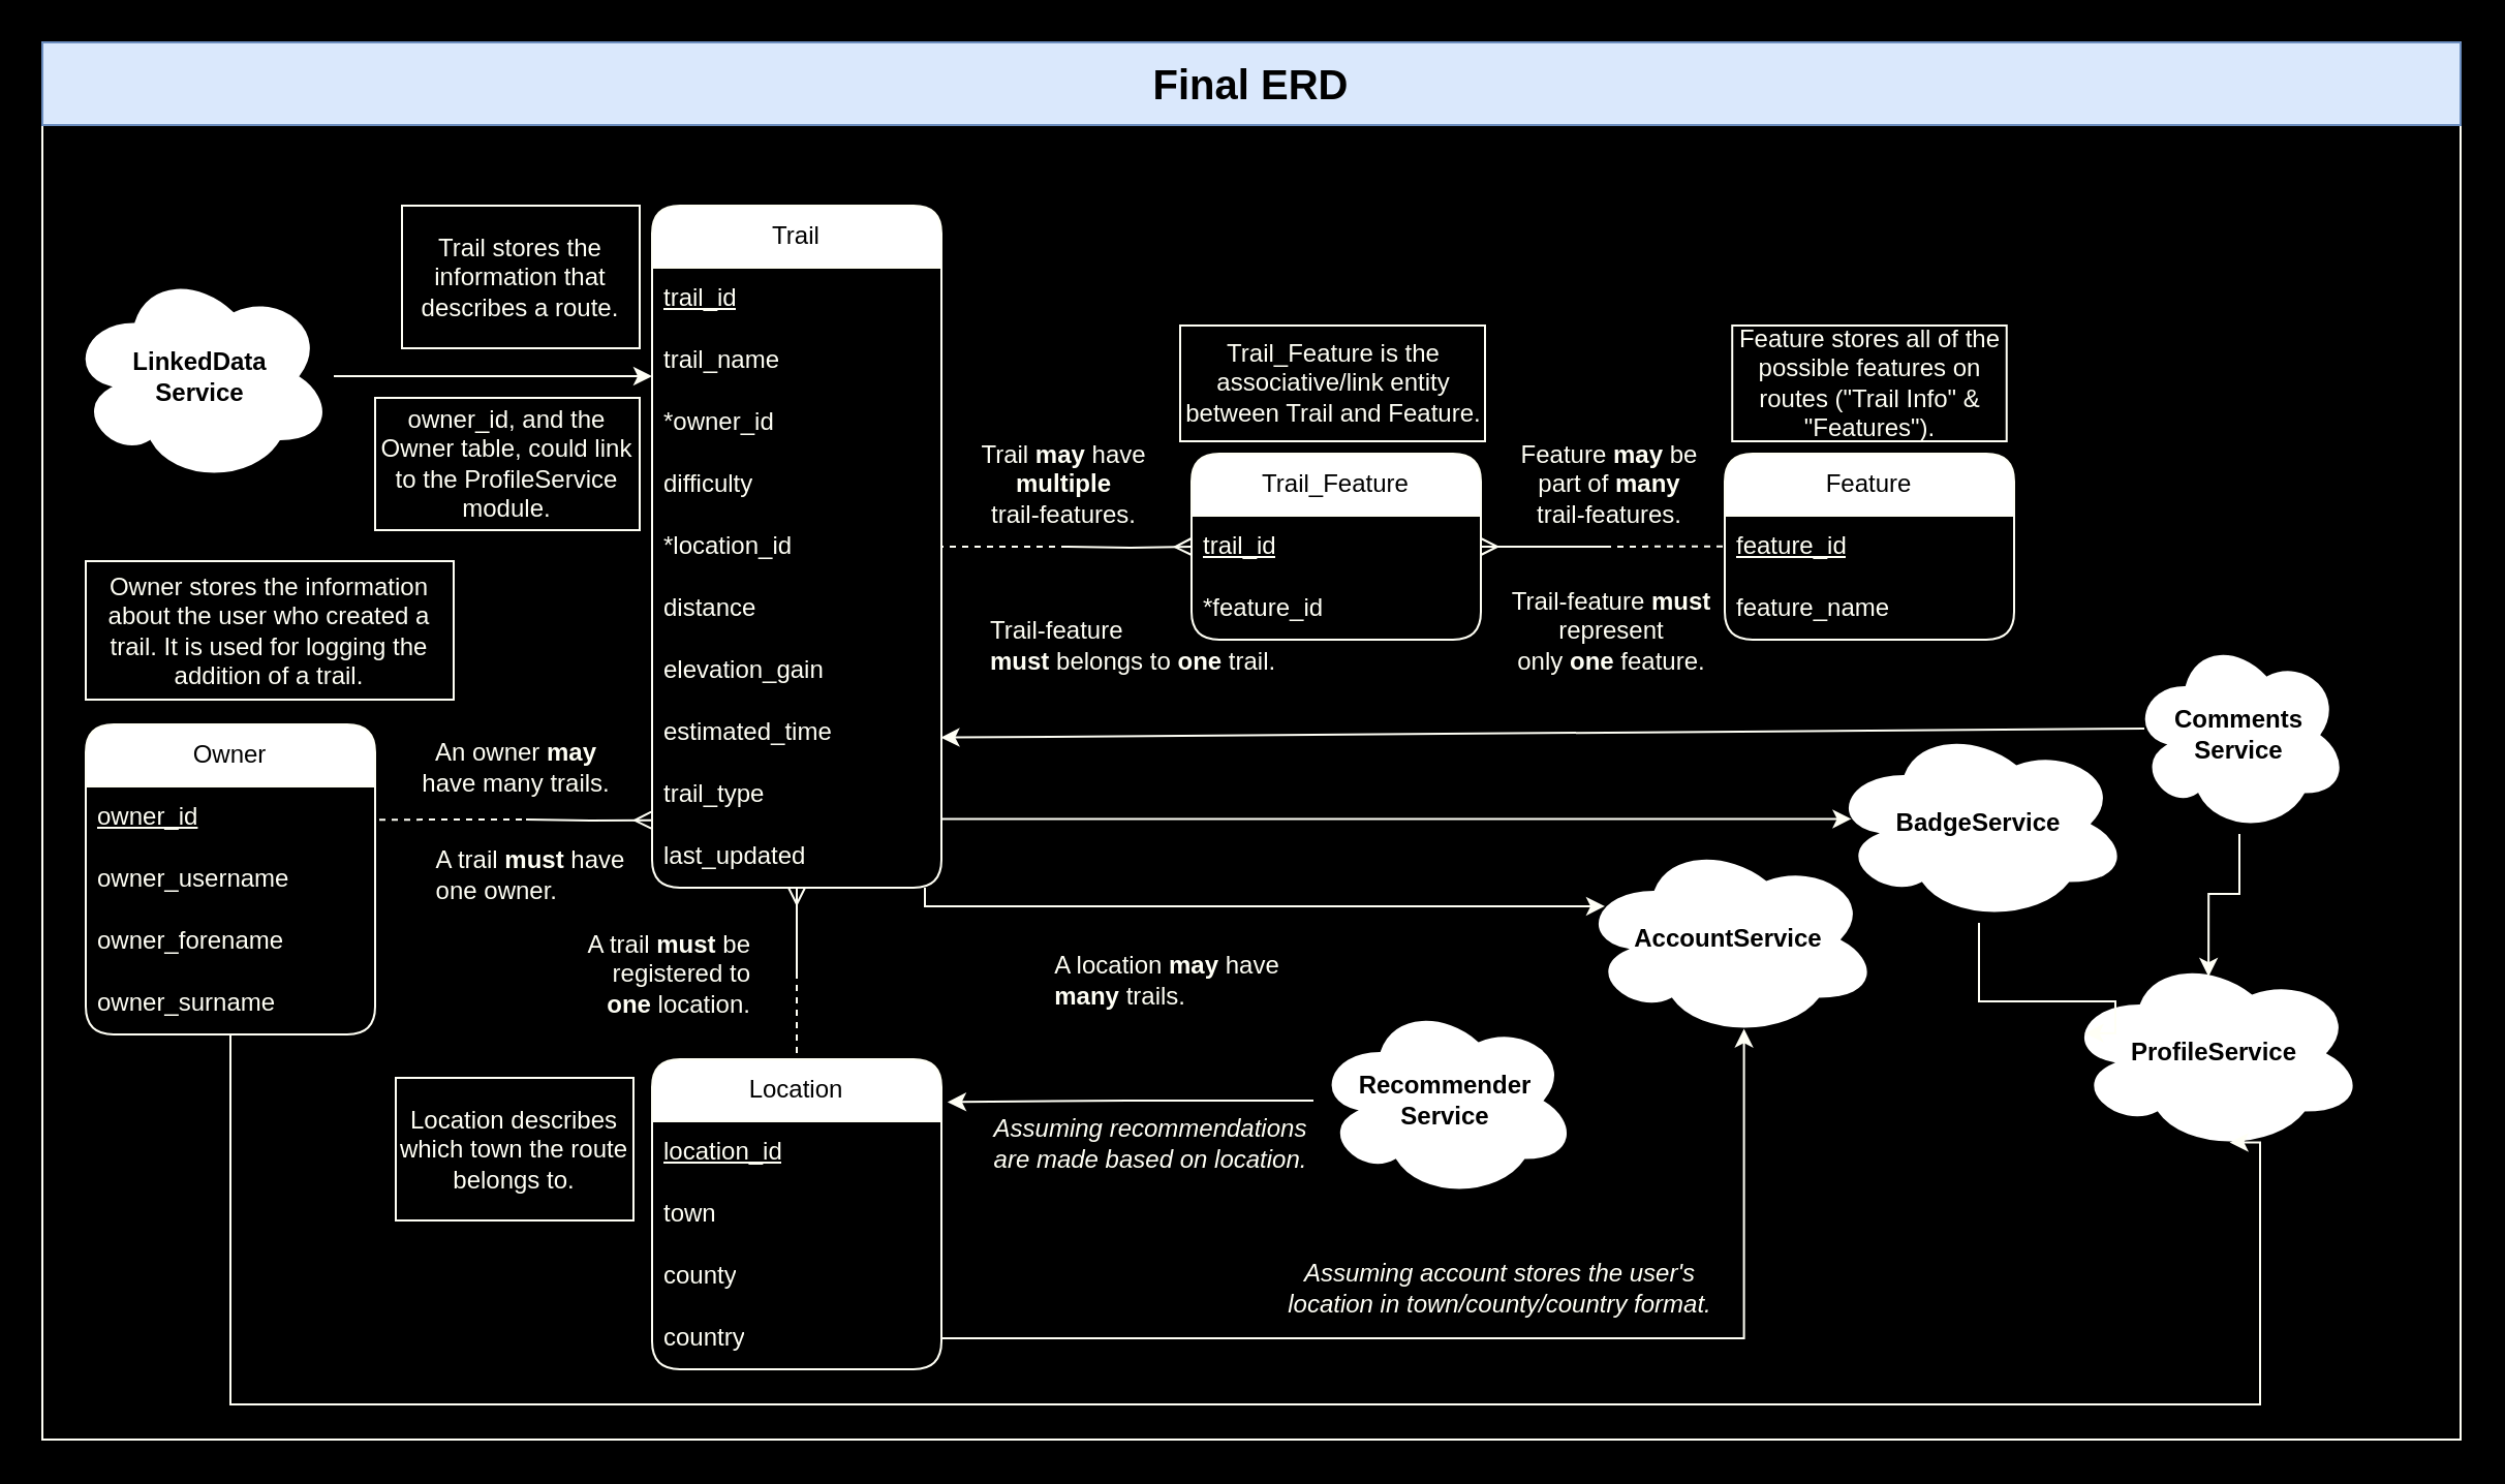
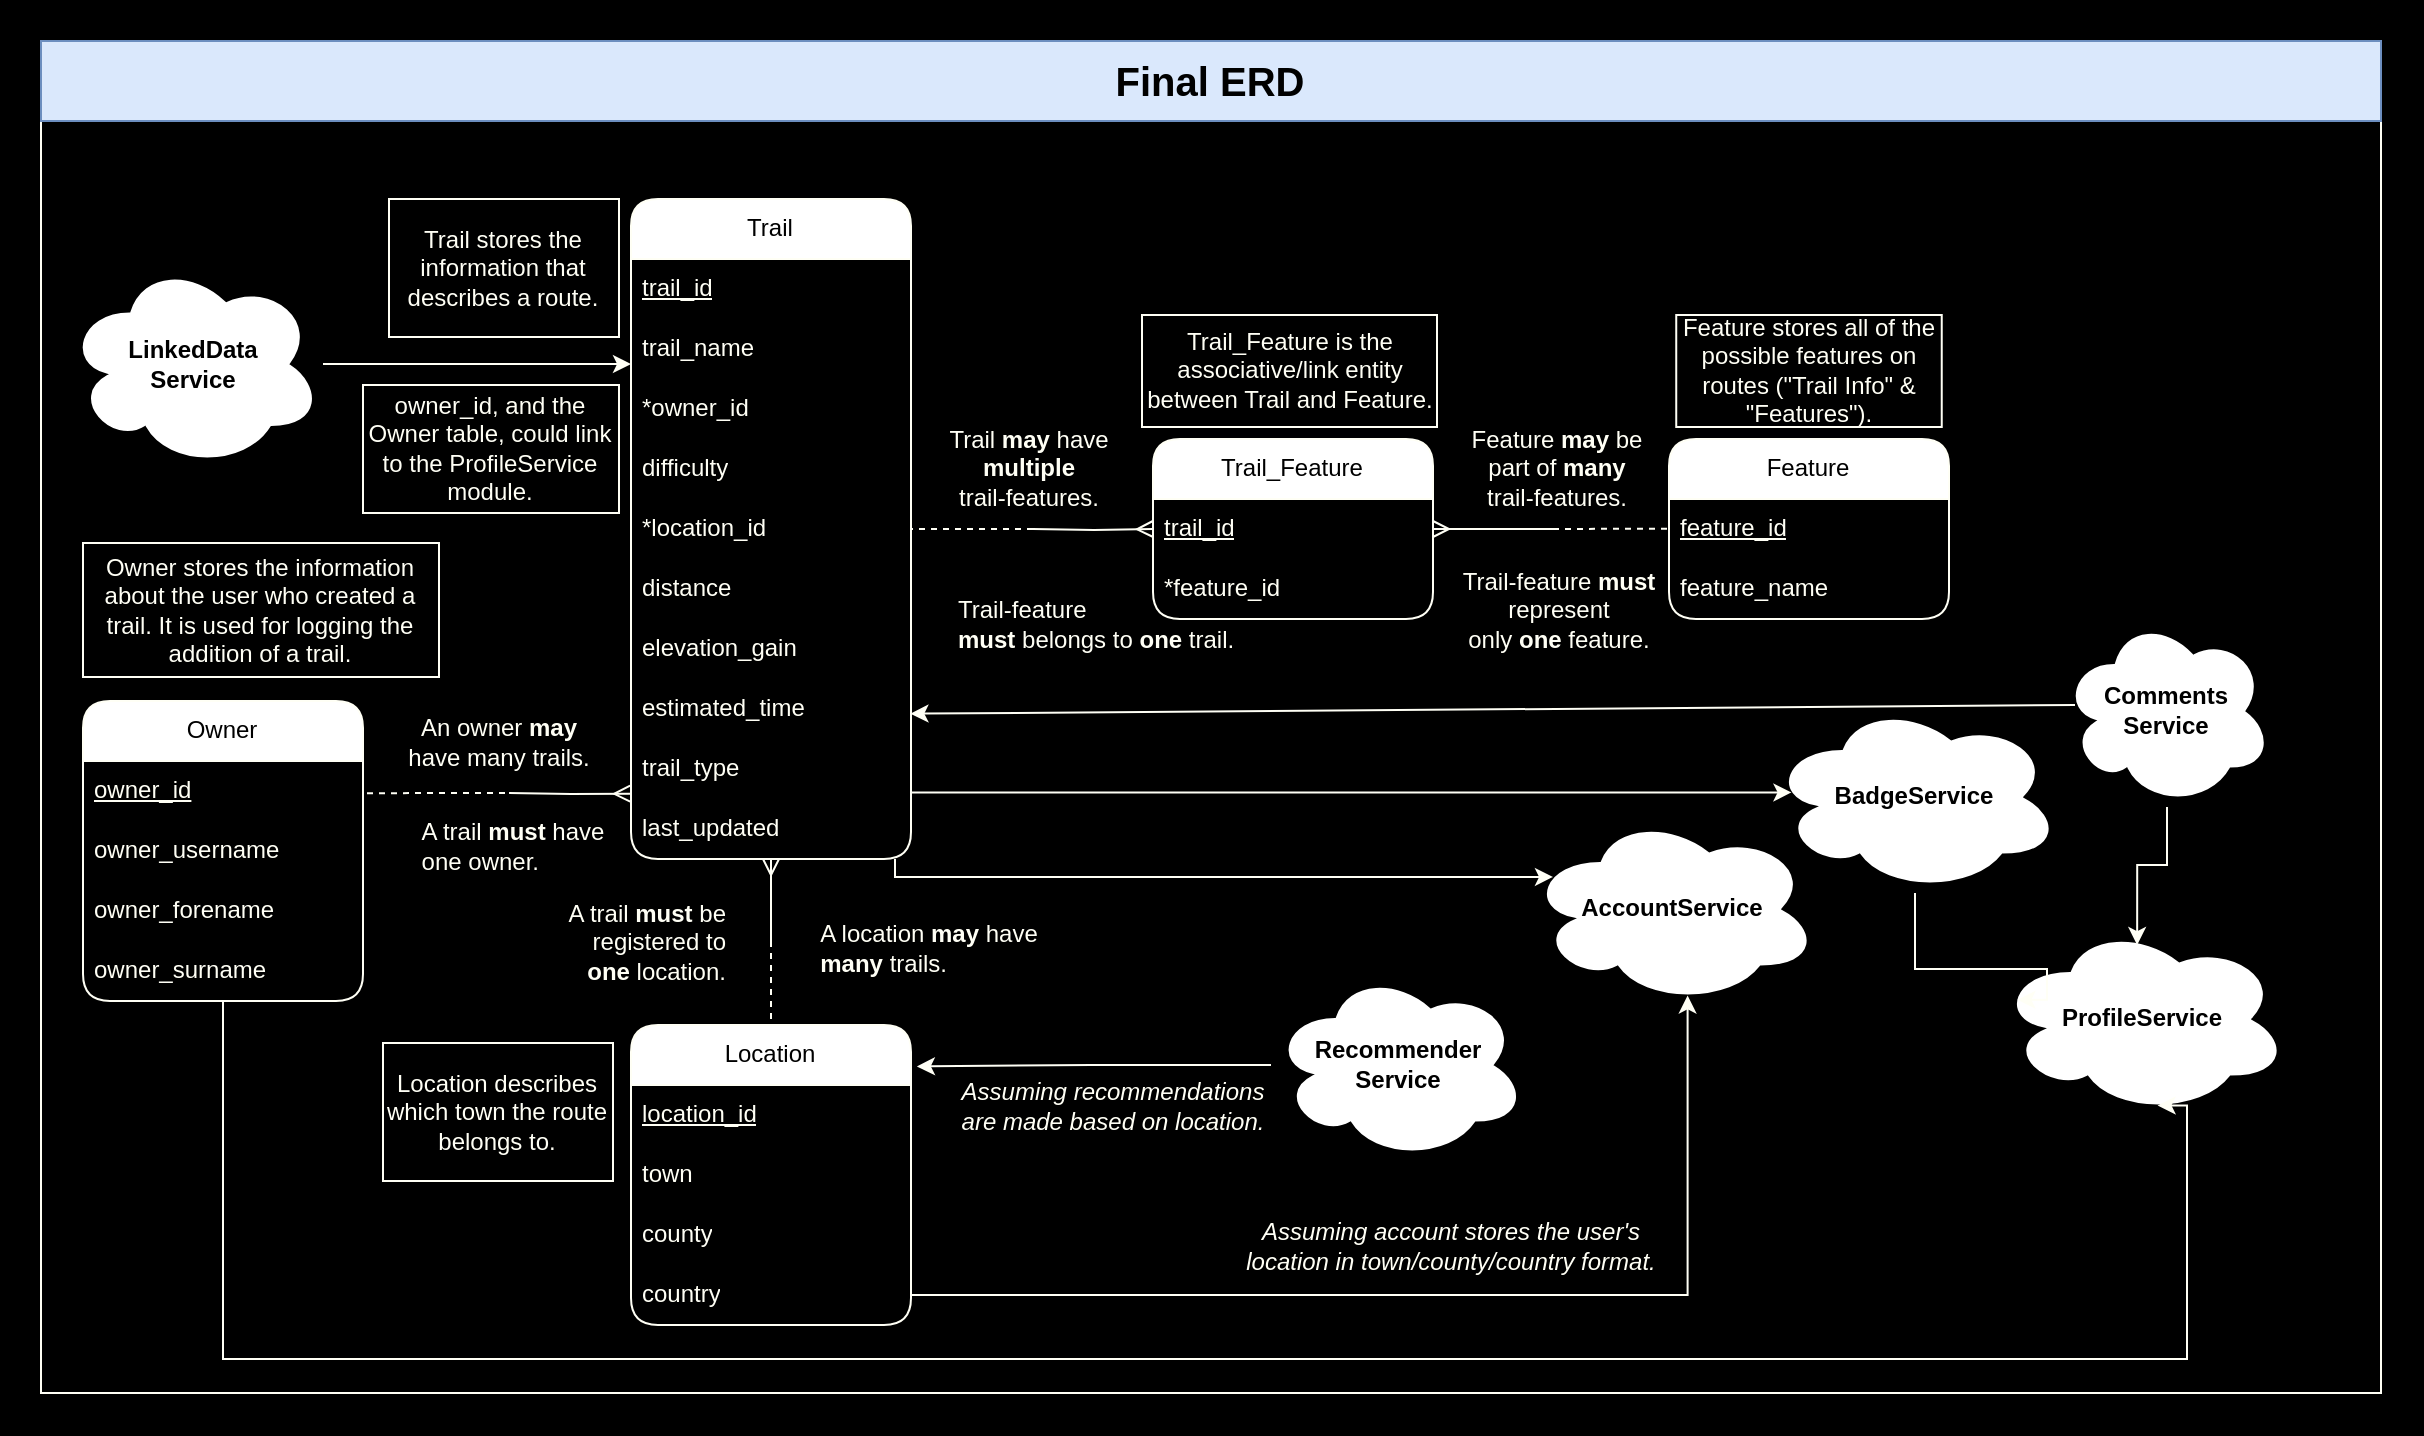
- <mxCell id="46" value="&lt;font color=&quot;#fffff5&quot;&gt;A location &lt;b&gt;may &lt;/b&gt;have&lt;br&gt;&lt;/font&gt;&lt;div align=&quot;left&quot;&gt;&lt;font color=&quot;#fffff5&quot;&gt;&lt;b&gt;many &lt;/b&gt;trails.&lt;/font&gt;&lt;br&gt;&lt;/div&gt;" style="text;html=1;align=center;verticalAlign=middle;resizable=0;points=[];autosize=1;strokeColor=none;fillColor=none;" parent="1" vertex="1"><mxGeometry x="500" y="453" width="127" height="41" as="geometry" /></mxCell>
+ <mxCell id="46" value="&lt;font color=&quot;#fffff5&quot;&gt;A location &lt;b&gt;may &lt;/b&gt;have&lt;br&gt;&lt;/font&gt;&lt;div align=&quot;left&quot;&gt;&lt;font color=&quot;#fffff5&quot;&gt;&lt;b&gt;many &lt;/b&gt;trails.&lt;/font&gt;&lt;br&gt;&lt;/div&gt;" style="text;html=1;align=center;verticalAlign=middle;resizable=0;points=[];autosize=1;strokeColor=none;fillColor=none;" parent="1" vertex="1"><mxGeometry x="400" y="453" width="127" height="41" as="geometry" /></mxCell>
